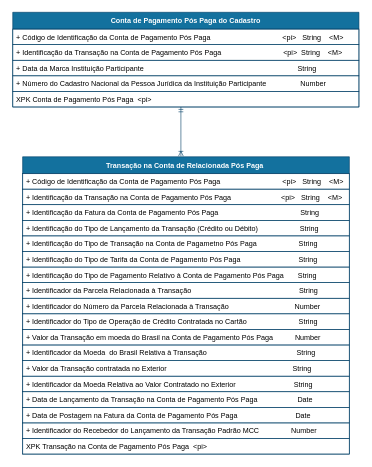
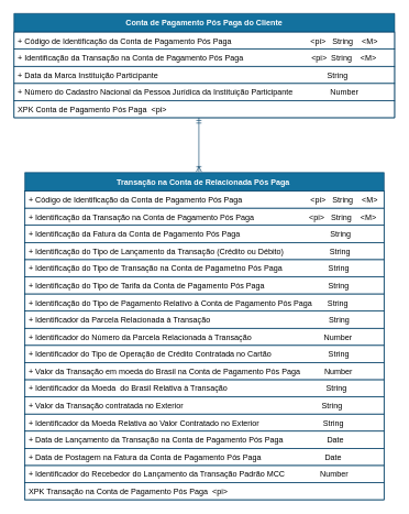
- <mxCell id="21" value="Conta de Pagamento Pós Paga do Cadastro" style="swimlane;fontStyle=1;childLayout=stackLayout;horizontal=1;startSize=28;horizontalStack=0;resizeParent=1;resizeParentMax=0;resizeLast=0;collapsible=1;marginBottom=0;rounded=0;shadow=0;comic=0;sketch=0;align=center;html=0;autosize=1;fillColor=#13719E;strokeColor=#003F66;fontColor=#FFFFFF;" parent="1" vertex="1"><mxGeometry x="20.5" y="20" width="577.5" height="158" as="geometry" /></mxCell>
+ <mxCell id="21" value="Conta de Pagamento Pós Paga do Cliente" style="swimlane;fontStyle=1;childLayout=stackLayout;horizontal=1;startSize=28;horizontalStack=0;resizeParent=1;resizeParentMax=0;resizeLast=0;collapsible=1;marginBottom=0;rounded=0;shadow=0;comic=0;sketch=0;align=center;html=0;autosize=1;fillColor=#13719E;strokeColor=#003F66;fontColor=#FFFFFF;" parent="1" vertex="1"><mxGeometry x="20.5" y="20" width="577.5" height="158" as="geometry" /></mxCell>
